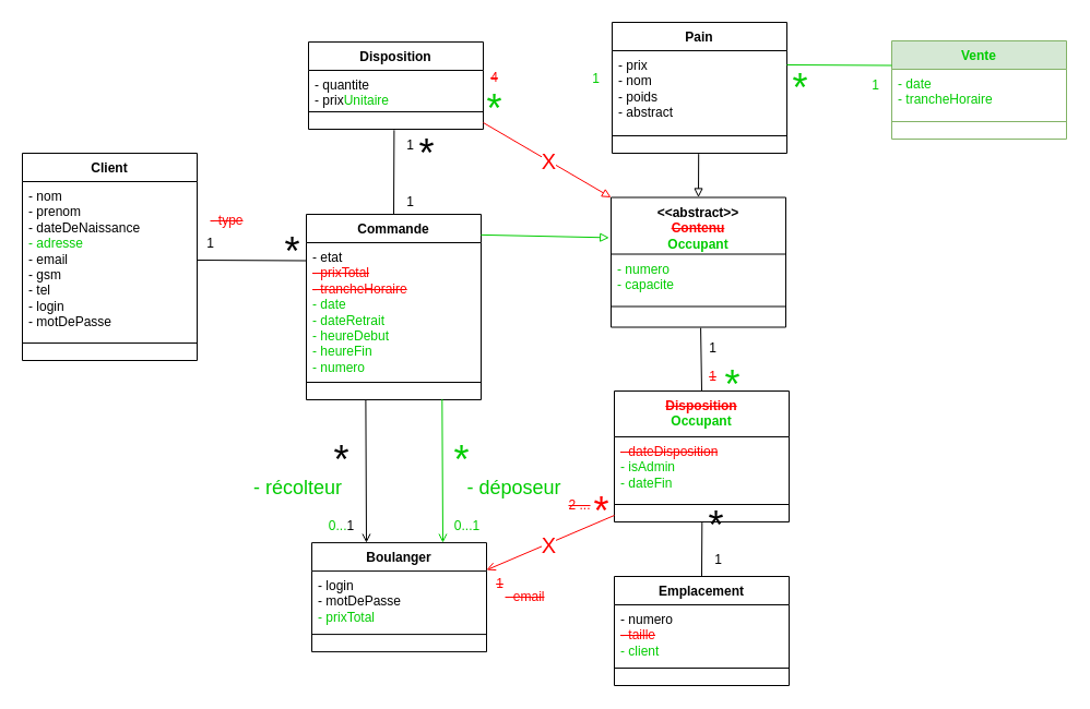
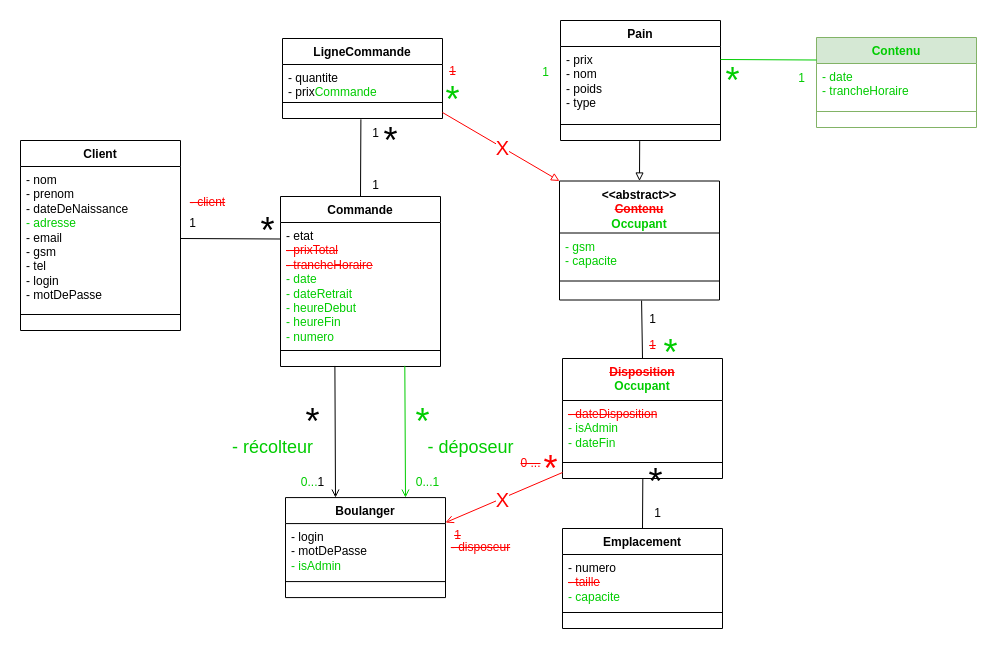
- <mxCell id="52" value="&lt;font color=&quot;#00cc00&quot;&gt;Vente&lt;/font&gt;" style="swimlane;fontStyle=1;align=center;verticalAlign=top;childLayout=stackLayout;horizontal=1;startSize=26;horizontalStack=0;resizeParent=1;resizeParentMax=0;resizeLast=0;collapsible=1;marginBottom=0;whiteSpace=wrap;html=1;fillColor=#d5e8d4;strokeColor=#82b366;" parent="1" vertex="1"><mxGeometry x="816" y="37" width="160" height="90" as="geometry" /></mxCell>
+ <mxCell id="52" value="&lt;font color=&quot;#00cc00&quot;&gt;Contenu&lt;/font&gt;" style="swimlane;fontStyle=1;align=center;verticalAlign=top;childLayout=stackLayout;horizontal=1;startSize=26;horizontalStack=0;resizeParent=1;resizeParentMax=0;resizeLast=0;collapsible=1;marginBottom=0;whiteSpace=wrap;html=1;fillColor=#d5e8d4;strokeColor=#82b366;" parent="1" vertex="1"><mxGeometry x="816" y="37" width="160" height="90" as="geometry" /></mxCell>
- <mxCell id="6" value="Disposition" style="swimlane;fontStyle=1;align=center;verticalAlign=top;childLayout=stackLayout;horizontal=1;startSize=26;horizontalStack=0;resizeParent=1;resizeParentMax=0;resizeLast=0;collapsible=1;marginBottom=0;whiteSpace=wrap;html=1;" parent="1" vertex="1"><mxGeometry x="282" y="38" width="160" height="80" as="geometry" /></mxCell>
+ <mxCell id="6" value="LigneCommande" style="swimlane;fontStyle=1;align=center;verticalAlign=top;childLayout=stackLayout;horizontal=1;startSize=26;horizontalStack=0;resizeParent=1;resizeParentMax=0;resizeLast=0;collapsible=1;marginBottom=0;whiteSpace=wrap;html=1;" parent="1" vertex="1"><mxGeometry x="282" y="38" width="160" height="80" as="geometry" /></mxCell>
- <mxCell id="57" value="- prix&lt;br&gt;- nom&lt;br&gt;- poids&lt;br&gt;- abstract" style="text;strokeColor=none;fillColor=none;align=left;verticalAlign=top;spacingLeft=4;spacingRight=4;overflow=hidden;rotatable=0;points=[[0,0.5],[1,0.5]];portConstraint=eastwest;whiteSpace=wrap;html=1;" parent="56" vertex="1"><mxGeometry y="26" width="160" height="74" as="geometry" /></mxCell>
+ <mxCell id="57" value="- prix&lt;br&gt;- nom&lt;br&gt;- poids&lt;br&gt;- type" style="text;strokeColor=none;fillColor=none;align=left;verticalAlign=top;spacingLeft=4;spacingRight=4;overflow=hidden;rotatable=0;points=[[0,0.5],[1,0.5]];portConstraint=eastwest;whiteSpace=wrap;html=1;" parent="56" vertex="1"><mxGeometry y="26" width="160" height="74" as="geometry" /></mxCell>
- <mxCell id="7" value="- quantite&lt;br&gt;- prix&lt;font color=&quot;#00cc00&quot;&gt;Unitaire&lt;/font&gt;" style="text;strokeColor=none;fillColor=none;align=left;verticalAlign=top;spacingLeft=4;spacingRight=4;overflow=hidden;rotatable=0;points=[[0,0.5],[1,0.5]];portConstraint=eastwest;whiteSpace=wrap;html=1;" parent="6" vertex="1"><mxGeometry y="26" width="160" height="34" as="geometry" /></mxCell>
+ <mxCell id="7" value="- quantite&lt;br&gt;- prix&lt;font color=&quot;#00cc00&quot;&gt;Commande&lt;/font&gt;" style="text;strokeColor=none;fillColor=none;align=left;verticalAlign=top;spacingLeft=4;spacingRight=4;overflow=hidden;rotatable=0;points=[[0,0.5],[1,0.5]];portConstraint=eastwest;whiteSpace=wrap;html=1;" parent="6" vertex="1"><mxGeometry y="26" width="160" height="34" as="geometry" /></mxCell>
- <mxCell id="61" value="&lt;font color=&quot;#ff0000&quot; style=&quot;font-size: 12px;&quot;&gt;&lt;strike&gt;4&lt;/strike&gt;&lt;/font&gt;&lt;br&gt;&lt;span style=&quot;color: rgb(0, 204, 0); font-size: 36px;&quot;&gt;*&lt;/span&gt;" style="text;html=1;align=center;verticalAlign=middle;resizable=0;points=[];autosize=1;strokeColor=none;fillColor=none;" parent="1" vertex="1"><mxGeometry x="432" y="57" width="40" height="70" as="geometry" /></mxCell>
+ <mxCell id="61" value="&lt;font color=&quot;#ff0000&quot; style=&quot;font-size: 12px;&quot;&gt;&lt;strike&gt;1&lt;/strike&gt;&lt;/font&gt;&lt;br&gt;&lt;span style=&quot;color: rgb(0, 204, 0); font-size: 36px;&quot;&gt;*&lt;/span&gt;" style="text;html=1;align=center;verticalAlign=middle;resizable=0;points=[];autosize=1;strokeColor=none;fillColor=none;" parent="1" vertex="1"><mxGeometry x="432" y="57" width="40" height="70" as="geometry" /></mxCell>
- <mxCell id="66" value="&lt;font color=&quot;#ff0000&quot;&gt;&lt;strike&gt;- type&lt;/strike&gt;&lt;/font&gt;" style="text;html=1;align=center;verticalAlign=middle;resizable=0;points=[];autosize=1;strokeColor=none;fillColor=none;" vertex="1" parent="1"><mxGeometry x="177" y="187" width="60" height="30" as="geometry" /></mxCell>
+ <mxCell id="66" value="&lt;font color=&quot;#ff0000&quot;&gt;&lt;strike&gt;- client&lt;/strike&gt;&lt;/font&gt;" style="text;html=1;align=center;verticalAlign=middle;resizable=0;points=[];autosize=1;strokeColor=none;fillColor=none;" vertex="1" parent="1"><mxGeometry x="177" y="187" width="60" height="30" as="geometry" /></mxCell>
- <mxCell id="33" value="" style="endArrow=block;html=1;rounded=0;exitX=0.999;exitY=0.111;exitDx=0;exitDy=0;entryX=-0.011;entryY=0.31;entryDx=0;entryDy=0;endFill=0;exitPerimeter=0;entryPerimeter=0;strokeColor=#00CC00;" parent="1" source="10" target="29" edge="1"><mxGeometry width="50" height="50" relative="1" as="geometry"><mxPoint x="190" y="-36" as="sourcePoint" /><mxPoint x="570" y="-162" as="targetPoint" /></mxGeometry></mxCell>
- <mxCell id="30" value="&lt;font color=&quot;#00cc00&quot;&gt;- numero&lt;br&gt;- capacite&lt;/font&gt;" style="text;strokeColor=none;fillColor=none;align=left;verticalAlign=top;spacingLeft=4;spacingRight=4;overflow=hidden;rotatable=0;points=[[0,0.5],[1,0.5]];portConstraint=eastwest;whiteSpace=wrap;html=1;" parent="29" vertex="1"><mxGeometry y="52" width="160" height="44" as="geometry" /></mxCell>
+ <mxCell id="30" value="&lt;font color=&quot;#00cc00&quot;&gt;- gsm&lt;br&gt;- capacite&lt;/font&gt;" style="text;strokeColor=none;fillColor=none;align=left;verticalAlign=top;spacingLeft=4;spacingRight=4;overflow=hidden;rotatable=0;points=[[0,0.5],[1,0.5]];portConstraint=eastwest;whiteSpace=wrap;html=1;" parent="29" vertex="1"><mxGeometry y="52" width="160" height="44" as="geometry" /></mxCell>
- <mxCell id="72" value="&lt;font color=&quot;#ff0000&quot;&gt;&lt;strike&gt;2 ...&lt;/strike&gt;&lt;/font&gt;" style="text;html=1;align=center;verticalAlign=middle;resizable=0;points=[];autosize=1;strokeColor=none;fillColor=none;" vertex="1" parent="1"><mxGeometry x="510" y="448" width="40" height="30" as="geometry" /></mxCell>
+ <mxCell id="72" value="&lt;font color=&quot;#ff0000&quot;&gt;&lt;strike&gt;0 ...&lt;/strike&gt;&lt;/font&gt;" style="text;html=1;align=center;verticalAlign=middle;resizable=0;points=[];autosize=1;strokeColor=none;fillColor=none;" vertex="1" parent="1"><mxGeometry x="510" y="448" width="40" height="30" as="geometry" /></mxCell>
- <mxCell id="75" value="&lt;font color=&quot;#ff0000&quot;&gt;&lt;strike&gt;- email&lt;/strike&gt;&lt;/font&gt;" style="text;html=1;align=center;verticalAlign=middle;resizable=0;points=[];autosize=1;strokeColor=none;fillColor=none;" vertex="1" parent="1"><mxGeometry x="440" y="532.08" width="80" height="30" as="geometry" /></mxCell>
+ <mxCell id="75" value="&lt;font color=&quot;#ff0000&quot;&gt;&lt;strike&gt;- disposeur&lt;/strike&gt;&lt;/font&gt;" style="text;html=1;align=center;verticalAlign=middle;resizable=0;points=[];autosize=1;strokeColor=none;fillColor=none;" vertex="1" parent="1"><mxGeometry x="440" y="532.08" width="80" height="30" as="geometry" /></mxCell>
- <mxCell id="19" value="- login&lt;br&gt;- motDePasse&lt;br&gt;&lt;font color=&quot;#00cc00&quot;&gt;- prixTotal&lt;/font&gt;" style="text;strokeColor=none;fillColor=none;align=left;verticalAlign=top;spacingLeft=4;spacingRight=4;overflow=hidden;rotatable=0;points=[[0,0.5],[1,0.5]];portConstraint=eastwest;whiteSpace=wrap;html=1;" parent="18" vertex="1"><mxGeometry y="26" width="160" height="54" as="geometry" /></mxCell>
+ <mxCell id="19" value="- login&lt;br&gt;- motDePasse&lt;br&gt;&lt;font color=&quot;#00cc00&quot;&gt;- isAdmin&lt;/font&gt;" style="text;strokeColor=none;fillColor=none;align=left;verticalAlign=top;spacingLeft=4;spacingRight=4;overflow=hidden;rotatable=0;points=[[0,0.5],[1,0.5]];portConstraint=eastwest;whiteSpace=wrap;html=1;" parent="18" vertex="1"><mxGeometry y="26" width="160" height="54" as="geometry" /></mxCell>
- <mxCell id="26" value="- numero&lt;br&gt;&lt;font color=&quot;#ff0000&quot;&gt;&lt;strike&gt;- taille&lt;/strike&gt;&lt;/font&gt;&lt;br&gt;&lt;font color=&quot;#00cc00&quot;&gt;- client&lt;/font&gt;" style="text;strokeColor=none;fillColor=none;align=left;verticalAlign=top;spacingLeft=4;spacingRight=4;overflow=hidden;rotatable=0;points=[[0,0.5],[1,0.5]];portConstraint=eastwest;whiteSpace=wrap;html=1;" parent="25" vertex="1"><mxGeometry y="26" width="160" height="54" as="geometry" /></mxCell>
+ <mxCell id="26" value="- numero&lt;br&gt;&lt;font color=&quot;#ff0000&quot;&gt;&lt;strike&gt;- taille&lt;/strike&gt;&lt;/font&gt;&lt;br&gt;&lt;font color=&quot;#00cc00&quot;&gt;- capacite&lt;/font&gt;" style="text;strokeColor=none;fillColor=none;align=left;verticalAlign=top;spacingLeft=4;spacingRight=4;overflow=hidden;rotatable=0;points=[[0,0.5],[1,0.5]];portConstraint=eastwest;whiteSpace=wrap;html=1;" parent="25" vertex="1"><mxGeometry y="26" width="160" height="54" as="geometry" /></mxCell>
